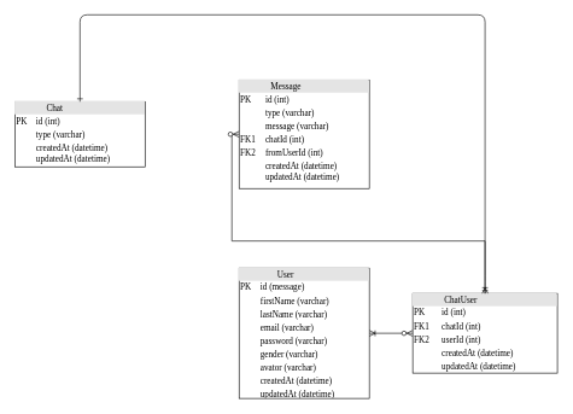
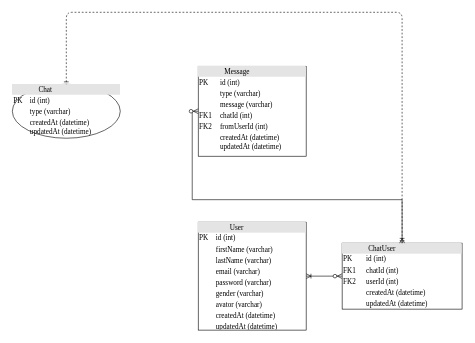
- <mxCell id="6" style="edgeStyle=orthogonalEdgeStyle;html=1;labelBackgroundColor=none;startArrow=ERoneToMany;endArrow=ERone;fontFamily=Verdana;fontSize=12;align=left;exitX=0.5;exitY=0;exitDx=0;exitDy=0;startFill=0;endFill=0;" edge="1" parent="1" source="4" target="5"><mxGeometry relative="1" as="geometry"><mxPoint x="120" y="250" as="sourcePoint" /><mxPoint x="280" y="120" as="targetPoint" /><Array as="points"><mxPoint x="670" y="390" /><mxPoint x="670" y="20" /><mxPoint x="110" y="20" /></Array></mxGeometry></mxCell>
+ <mxCell id="6" style="edgeStyle=orthogonalEdgeStyle;html=1;labelBackgroundColor=none;startArrow=ERoneToMany;endArrow=ERone;fontFamily=Verdana;fontSize=12;align=left;exitX=0.5;exitY=0;exitDx=0;exitDy=0;startFill=0;endFill=0;dashed=1;" edge="1" parent="1" source="4" target="5"><mxGeometry relative="1" as="geometry"><mxPoint x="120" y="250" as="sourcePoint" /><mxPoint x="280" y="120" as="targetPoint" /><Array as="points"><mxPoint x="670" y="390" /><mxPoint x="670" y="20" /><mxPoint x="110" y="20" /></Array></mxGeometry></mxCell>
- <mxCell id="5" value="&lt;div style=&quot;box-sizing: border-box ; width: 100% ; background: #e4e4e4 ; padding: 2px&quot;&gt;&amp;nbsp; &amp;nbsp; &amp;nbsp; &amp;nbsp; &amp;nbsp; &amp;nbsp; &amp;nbsp; Chat&lt;br&gt;&lt;/div&gt;&lt;table style=&quot;width: 100% ; font-size: 1em&quot; cellpadding=&quot;2&quot; cellspacing=&quot;0&quot;&gt;&lt;tbody&gt;&lt;tr&gt;&lt;td&gt;PK&lt;/td&gt;&lt;td&gt;id (int)&lt;br&gt;&lt;/td&gt;&lt;/tr&gt;&lt;tr&gt;&lt;td&gt;&lt;br&gt;&lt;/td&gt;&lt;td&gt;type (varchar)&lt;/td&gt;&lt;/tr&gt;&lt;tr&gt;&lt;td&gt;&lt;/td&gt;&lt;td&gt;createdAt (datetime)&lt;br&gt;updatedAt (datetime)&lt;br&gt;&lt;/td&gt;&lt;/tr&gt;&lt;/tbody&gt;&lt;/table&gt;" style="verticalAlign=top;align=left;overflow=fill;html=1;rounded=0;shadow=0;comic=0;labelBackgroundColor=none;strokeWidth=1;fontFamily=Verdana;fontSize=12" parent="1" vertex="1"><mxGeometry x="20" y="140" width="180" height="90" as="geometry" /></mxCell>
+ <mxCell id="5" value="&lt;div style=&quot;box-sizing: border-box ; width: 100% ; background: #e4e4e4 ; padding: 2px&quot;&gt;&amp;nbsp; &amp;nbsp; &amp;nbsp; &amp;nbsp; &amp;nbsp; &amp;nbsp; &amp;nbsp; Chat&lt;br&gt;&lt;/div&gt;&lt;table style=&quot;width: 100% ; font-size: 1em&quot; cellpadding=&quot;2&quot; cellspacing=&quot;0&quot;&gt;&lt;tbody&gt;&lt;tr&gt;&lt;td&gt;PK&lt;/td&gt;&lt;td&gt;id (int)&lt;br&gt;&lt;/td&gt;&lt;/tr&gt;&lt;tr&gt;&lt;td&gt;&lt;br&gt;&lt;/td&gt;&lt;td&gt;type (varchar)&lt;/td&gt;&lt;/tr&gt;&lt;tr&gt;&lt;td&gt;&lt;/td&gt;&lt;td&gt;createdAt (datetime)&lt;br&gt;updatedAt (datetime)&lt;br&gt;&lt;/td&gt;&lt;/tr&gt;&lt;/tbody&gt;&lt;/table&gt;" style="ellipse;verticalAlign=top;align=left;overflow=fill;html=1;shadow=0;comic=0;labelBackgroundColor=none;strokeWidth=1;fontFamily=Verdana;fontSize=12;" parent="1" vertex="1"><mxGeometry x="20" y="140" width="180" height="90" as="geometry" /></mxCell>
- <mxCell id="8" value="&lt;div style=&quot;box-sizing: border-box ; width: 100% ; background: #e4e4e4 ; padding: 2px&quot;&gt;&amp;nbsp; &amp;nbsp; &amp;nbsp; &amp;nbsp; &amp;nbsp; &amp;nbsp; &amp;nbsp; &amp;nbsp; &amp;nbsp;User&lt;/div&gt;&lt;table style=&quot;width: 100% ; font-size: 1em&quot; cellpadding=&quot;2&quot; cellspacing=&quot;0&quot;&gt;&lt;tbody&gt;&lt;tr&gt;&lt;td&gt;PK&lt;/td&gt;&lt;td&gt;id (message)&lt;/td&gt;&lt;/tr&gt;&lt;tr&gt;&lt;td&gt;&lt;br&gt;&lt;/td&gt;&lt;td&gt;firstName (varchar)&lt;/td&gt;&lt;/tr&gt;&lt;tr&gt;&lt;td&gt;&lt;br&gt;&lt;/td&gt;&lt;td&gt;lastName (varchar)&lt;/td&gt;&lt;/tr&gt;&lt;tr&gt;&lt;td&gt;&lt;br&gt;&lt;/td&gt;&lt;td&gt;email (varchar)&lt;br&gt;&lt;/td&gt;&lt;/tr&gt;&lt;tr&gt;&lt;td&gt;&lt;br&gt;&lt;/td&gt;&lt;td&gt;password (varchar)&lt;br&gt;&lt;/td&gt;&lt;/tr&gt;&lt;tr&gt;&lt;td&gt;&lt;/td&gt;&lt;td&gt;gender (varchar)&lt;/td&gt;&lt;/tr&gt;&lt;tr&gt;&lt;td&gt;&lt;br&gt;&lt;/td&gt;&lt;td&gt;avator (varchar)&lt;br&gt;&lt;/td&gt;&lt;/tr&gt;&lt;tr&gt;&lt;td&gt;&lt;br&gt;&lt;/td&gt;&lt;td&gt;createdAt (datetime)&lt;br&gt;&lt;/td&gt;&lt;/tr&gt;&lt;tr&gt;&lt;td&gt;&lt;br&gt;&lt;/td&gt;&lt;td&gt;updatedAt (datetime)&lt;br&gt;&lt;/td&gt;&lt;/tr&gt;&lt;tr&gt;&lt;td&gt;&lt;br&gt;&lt;/td&gt;&lt;td&gt;&lt;br&gt;&lt;/td&gt;&lt;/tr&gt;&lt;tr&gt;&lt;td&gt;&lt;br&gt;&lt;/td&gt;&lt;td&gt;&lt;br&gt;&lt;/td&gt;&lt;/tr&gt;&lt;tr&gt;&lt;td&gt;&lt;br&gt;&lt;/td&gt;&lt;td&gt;&lt;br&gt;&lt;/td&gt;&lt;/tr&gt;&lt;/tbody&gt;&lt;/table&gt;" style="verticalAlign=top;align=left;overflow=fill;html=1;rounded=0;shadow=0;comic=0;labelBackgroundColor=none;strokeWidth=1;fontFamily=Verdana;fontSize=12" parent="1" vertex="1"><mxGeometry x="330" y="370" width="180" height="180" as="geometry" /></mxCell>
+ <mxCell id="8" value="&lt;div style=&quot;box-sizing: border-box ; width: 100% ; background: #e4e4e4 ; padding: 2px&quot;&gt;&amp;nbsp; &amp;nbsp; &amp;nbsp; &amp;nbsp; &amp;nbsp; &amp;nbsp; &amp;nbsp; &amp;nbsp; &amp;nbsp;User&lt;/div&gt;&lt;table style=&quot;width: 100% ; font-size: 1em&quot; cellpadding=&quot;2&quot; cellspacing=&quot;0&quot;&gt;&lt;tbody&gt;&lt;tr&gt;&lt;td&gt;PK&lt;/td&gt;&lt;td&gt;id (int)&lt;/td&gt;&lt;/tr&gt;&lt;tr&gt;&lt;td&gt;&lt;br&gt;&lt;/td&gt;&lt;td&gt;firstName (varchar)&lt;/td&gt;&lt;/tr&gt;&lt;tr&gt;&lt;td&gt;&lt;br&gt;&lt;/td&gt;&lt;td&gt;lastName (varchar)&lt;/td&gt;&lt;/tr&gt;&lt;tr&gt;&lt;td&gt;&lt;br&gt;&lt;/td&gt;&lt;td&gt;email (varchar)&lt;br&gt;&lt;/td&gt;&lt;/tr&gt;&lt;tr&gt;&lt;td&gt;&lt;br&gt;&lt;/td&gt;&lt;td&gt;password (varchar)&lt;br&gt;&lt;/td&gt;&lt;/tr&gt;&lt;tr&gt;&lt;td&gt;&lt;/td&gt;&lt;td&gt;gender (varchar)&lt;/td&gt;&lt;/tr&gt;&lt;tr&gt;&lt;td&gt;&lt;br&gt;&lt;/td&gt;&lt;td&gt;avator (varchar)&lt;br&gt;&lt;/td&gt;&lt;/tr&gt;&lt;tr&gt;&lt;td&gt;&lt;br&gt;&lt;/td&gt;&lt;td&gt;createdAt (datetime)&lt;br&gt;&lt;/td&gt;&lt;/tr&gt;&lt;tr&gt;&lt;td&gt;&lt;br&gt;&lt;/td&gt;&lt;td&gt;updatedAt (datetime)&lt;br&gt;&lt;/td&gt;&lt;/tr&gt;&lt;tr&gt;&lt;td&gt;&lt;br&gt;&lt;/td&gt;&lt;td&gt;&lt;br&gt;&lt;/td&gt;&lt;/tr&gt;&lt;tr&gt;&lt;td&gt;&lt;br&gt;&lt;/td&gt;&lt;td&gt;&lt;br&gt;&lt;/td&gt;&lt;/tr&gt;&lt;tr&gt;&lt;td&gt;&lt;br&gt;&lt;/td&gt;&lt;td&gt;&lt;br&gt;&lt;/td&gt;&lt;/tr&gt;&lt;/tbody&gt;&lt;/table&gt;" style="verticalAlign=top;align=left;overflow=fill;html=1;rounded=0;shadow=0;comic=0;labelBackgroundColor=none;strokeWidth=1;fontFamily=Verdana;fontSize=12" parent="1" vertex="1"><mxGeometry x="330" y="370" width="180" height="180" as="geometry" /></mxCell>
